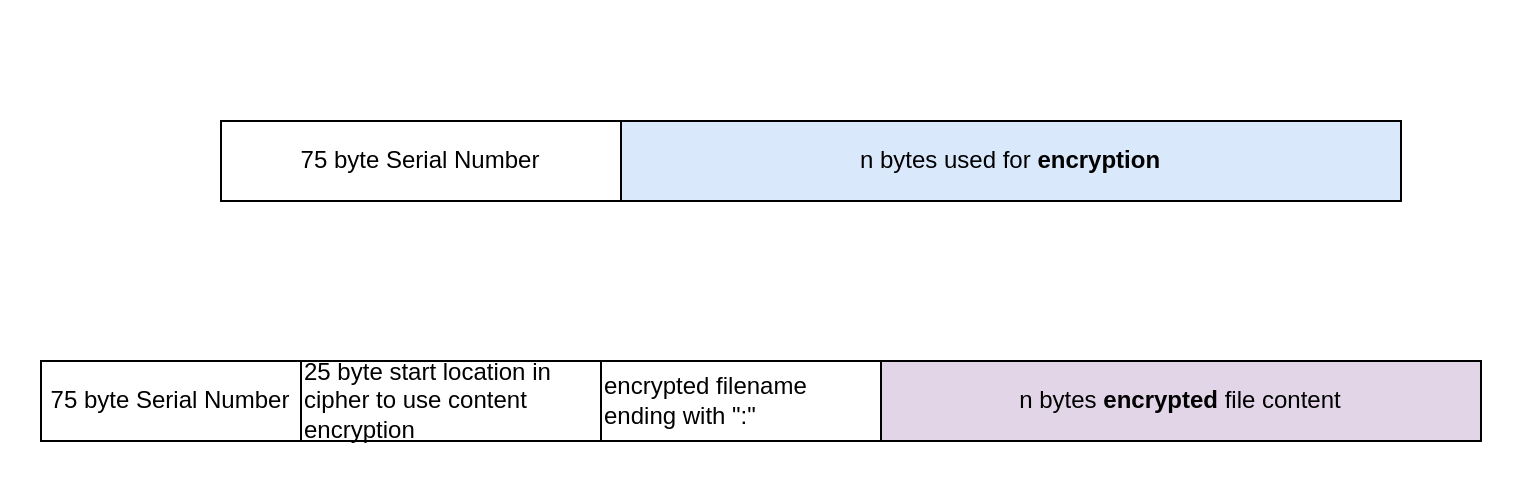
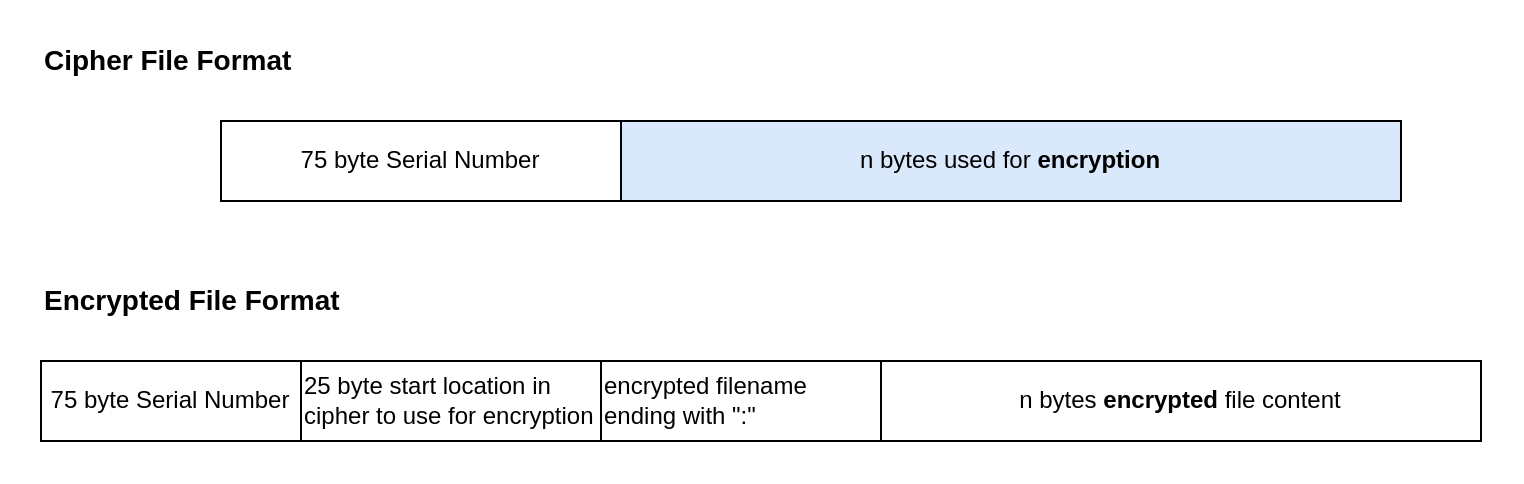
+ <mxCell id="2" value="Cipher File Format" style="text;html=1;strokeColor=none;fillColor=none;align=left;verticalAlign=middle;whiteSpace=wrap;rounded=0;fontSize=14;fontStyle=1" parent="1" vertex="1"><mxGeometry x="20" y="20" width="150" height="20" as="geometry" /></mxCell>
+ <mxCell id="5" value="Encrypted File Format" style="text;html=1;strokeColor=none;fillColor=none;align=left;verticalAlign=middle;whiteSpace=wrap;rounded=0;fontSize=14;fontStyle=1" parent="1" vertex="1"><mxGeometry x="20" y="140" width="230" height="20" as="geometry" /></mxCell>
- <mxCell id="6" value="25 byte start location in cipher to use content encryption" style="rounded=0;whiteSpace=wrap;html=1;align=left;" parent="1" vertex="1"><mxGeometry x="150" y="180" width="150" height="40" as="geometry" /></mxCell>
+ <mxCell id="6" value="25 byte start location in cipher to use for encryption" style="rounded=0;whiteSpace=wrap;html=1;align=left;" parent="1" vertex="1"><mxGeometry x="150" y="180" width="150" height="40" as="geometry" /></mxCell>
- <mxCell id="9" value="n bytes &lt;b&gt;encrypted &lt;/b&gt;file content" style="rounded=0;whiteSpace=wrap;html=1;align=center;fillColor=#e1d5e7;" parent="1" vertex="1"><mxGeometry x="440" y="180" width="300" height="40" as="geometry" /></mxCell>
+ <mxCell id="9" value="n bytes &lt;b&gt;encrypted &lt;/b&gt;file content" style="rounded=0;whiteSpace=wrap;html=1;align=center;" parent="1" vertex="1"><mxGeometry x="440" y="180" width="300" height="40" as="geometry" /></mxCell>
